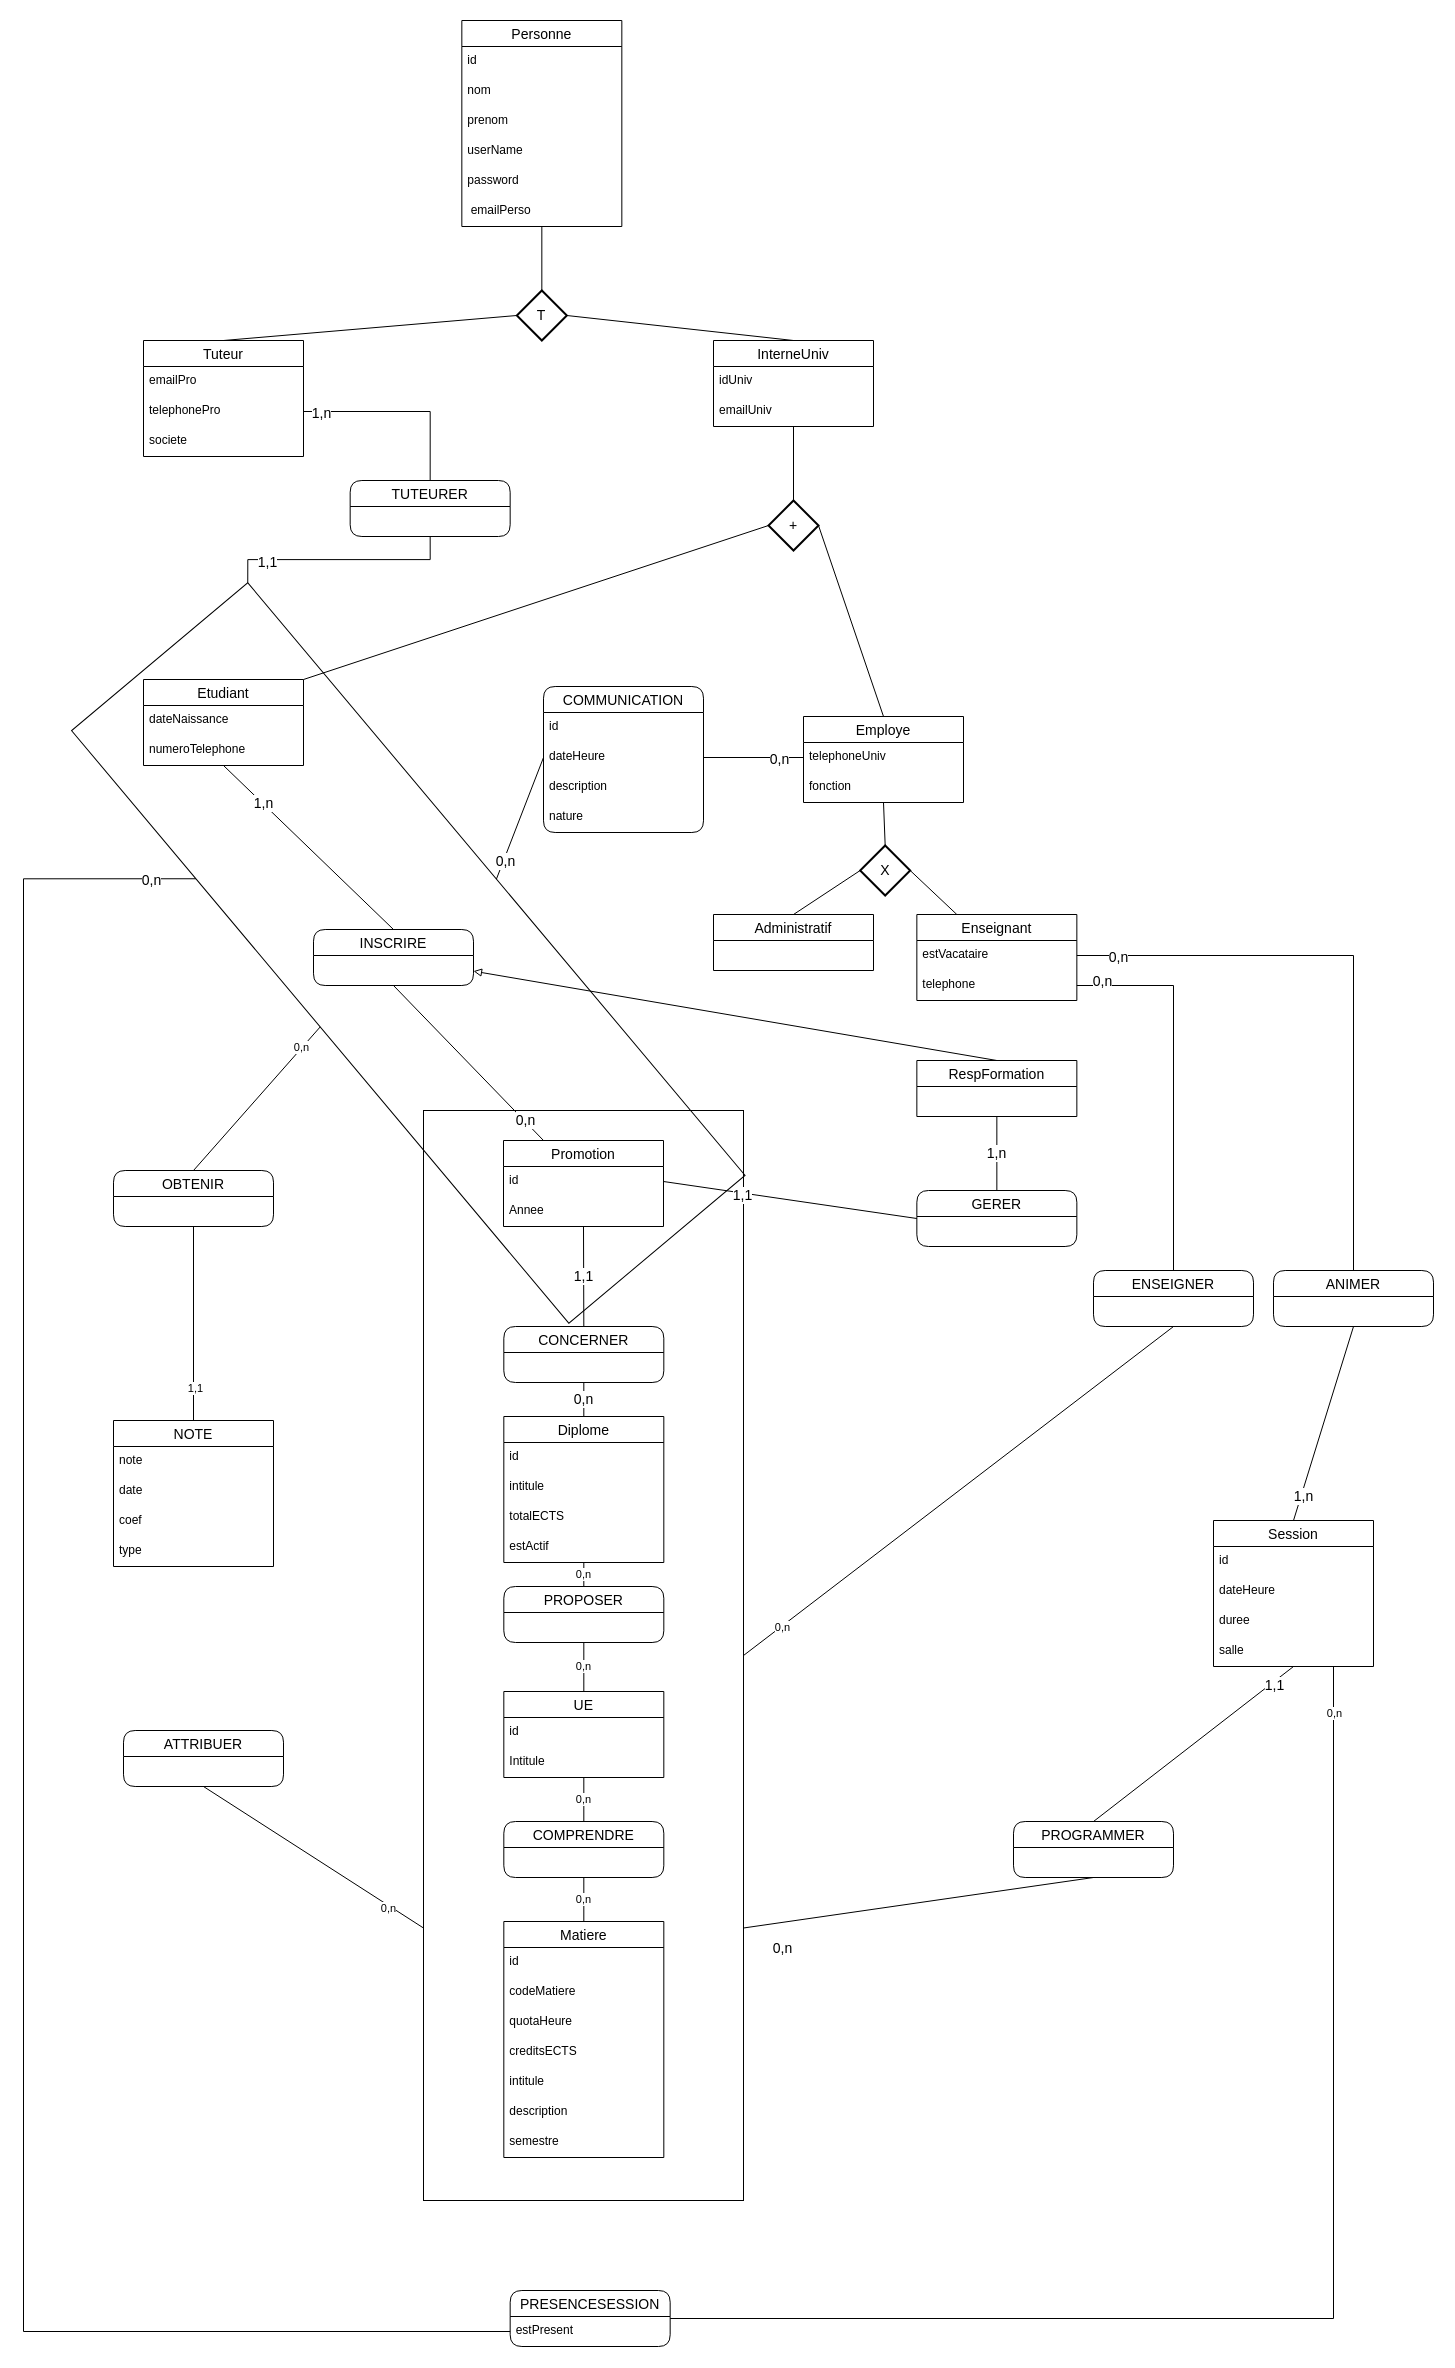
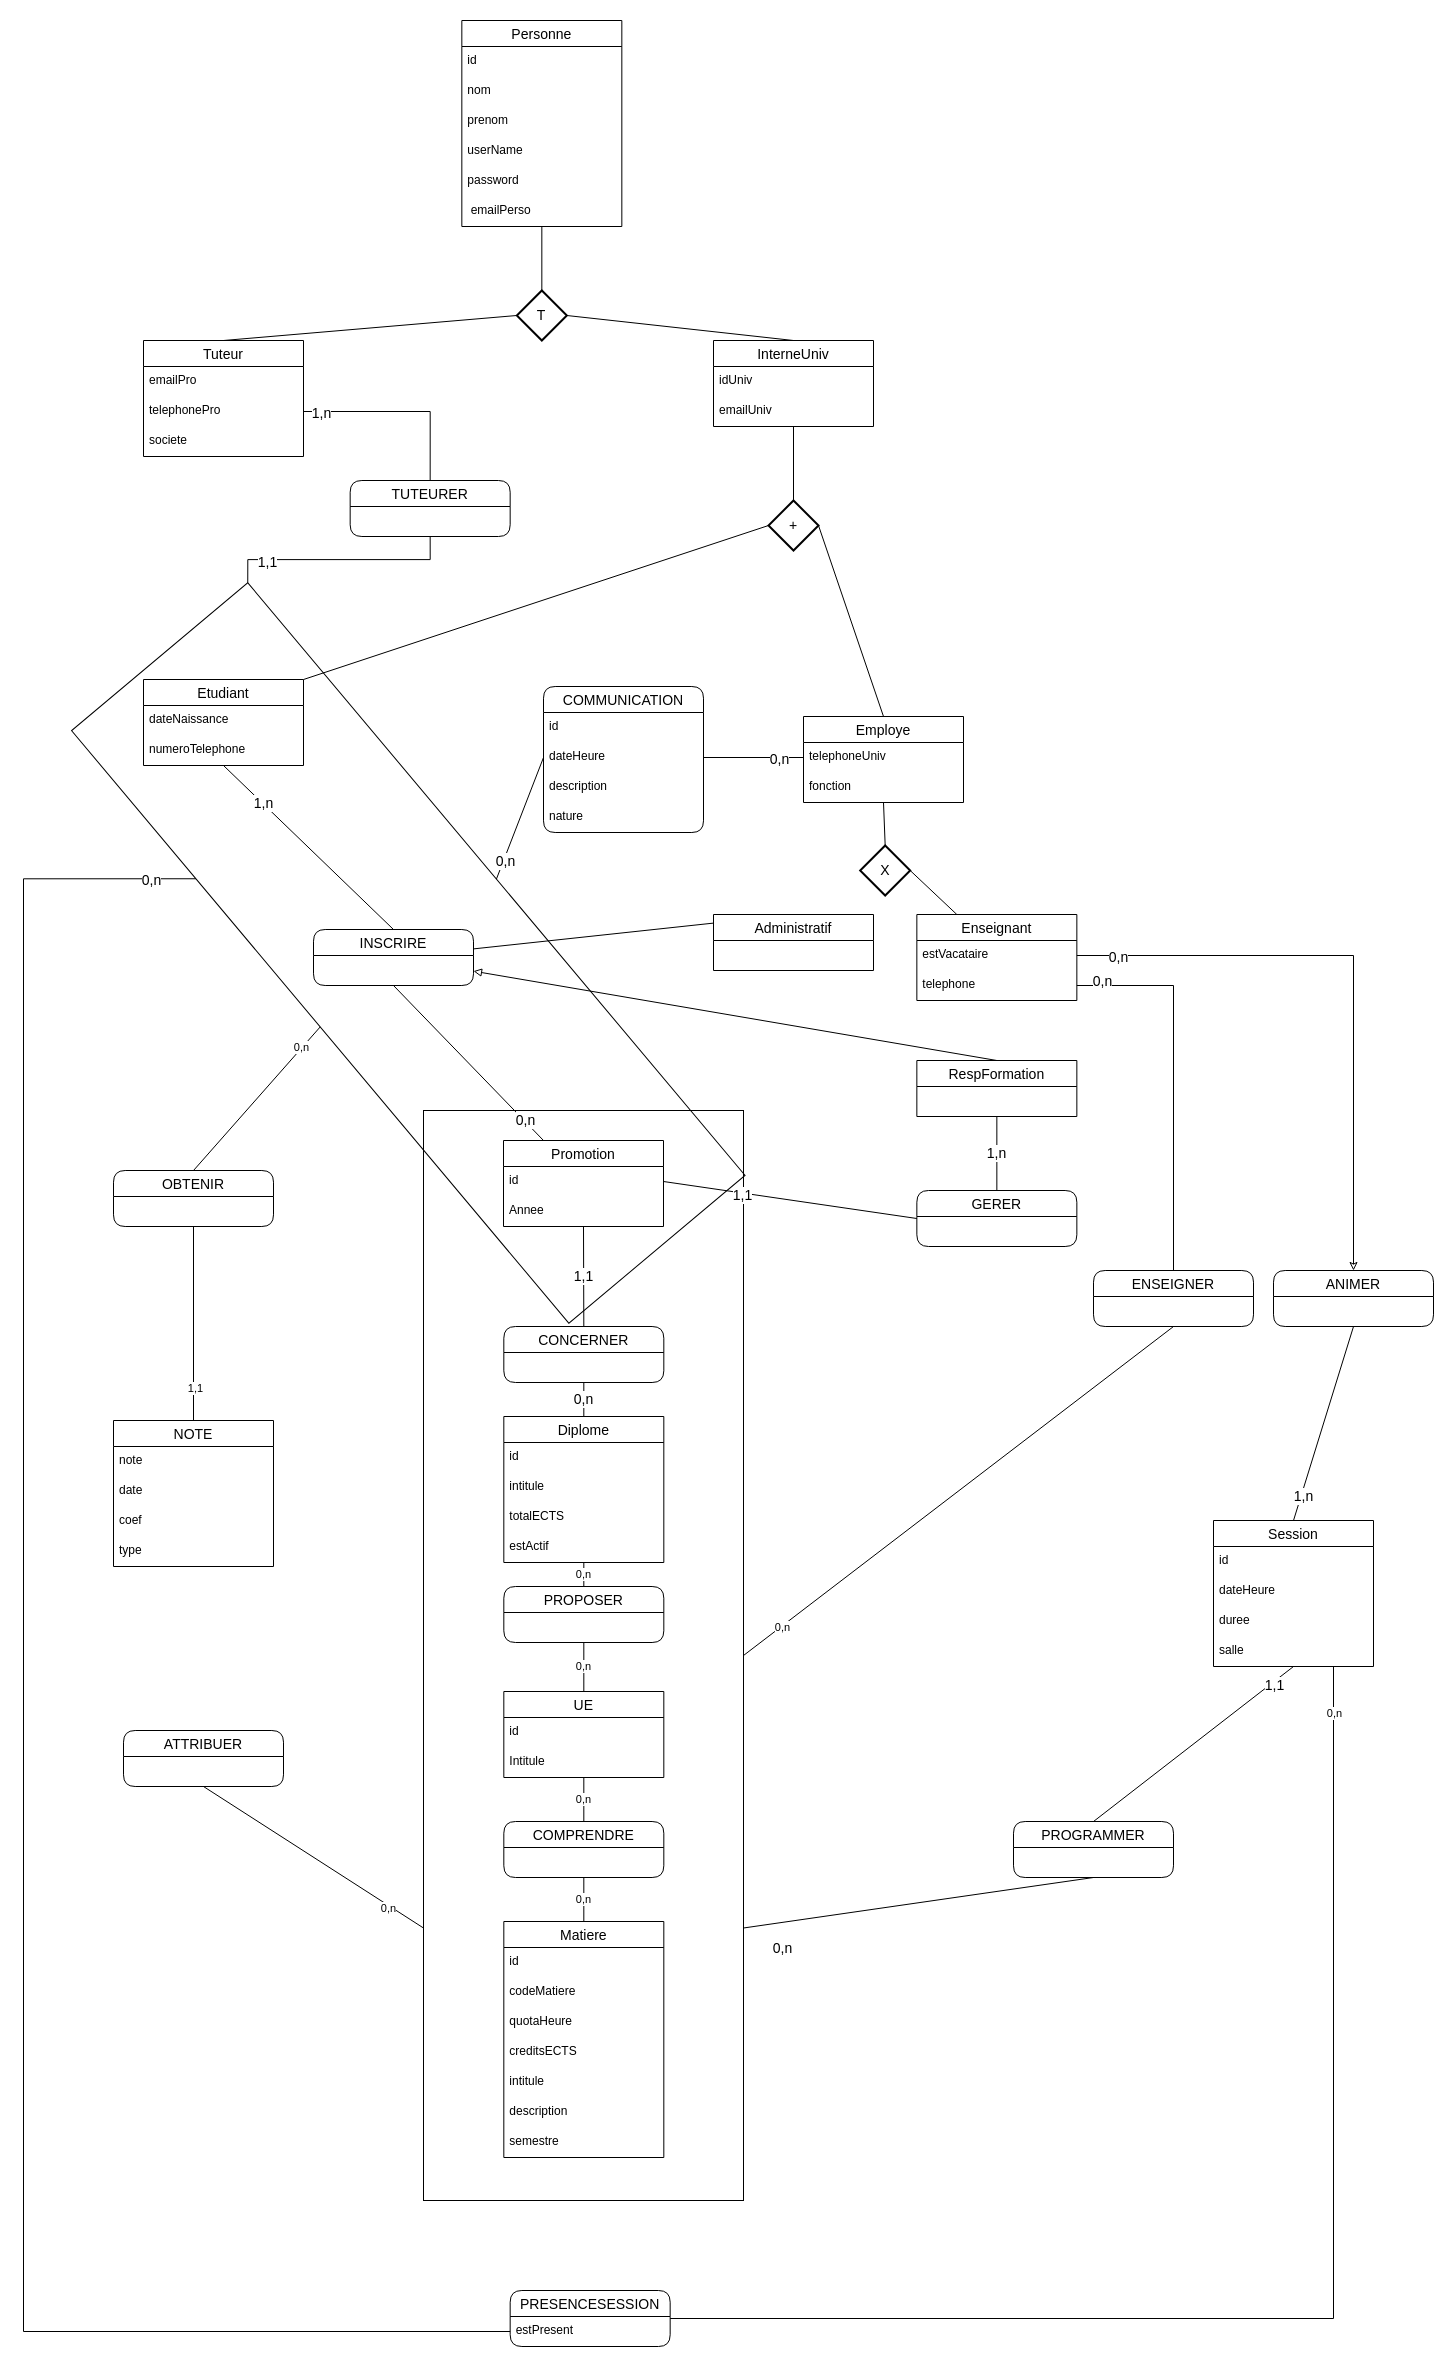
- <mxCell id="51" style="edgeStyle=none;rounded=0;orthogonalLoop=1;jettySize=auto;html=1;exitX=0.5;exitY=0;exitDx=0;exitDy=0;entryX=0;entryY=0.5;entryDx=0;entryDy=0;entryPerimeter=0;startSize=26;endArrow=none;endFill=0;fontSize=14;" parent="1" source="52" target="113" edge="1"><mxGeometry relative="1" as="geometry"><mxPoint x="853.02" y="885" as="targetPoint" /></mxGeometry></mxCell>
+ <mxCell id="51" style="edgeStyle=none;rounded=0;orthogonalLoop=1;jettySize=auto;html=1;exitX=0.5;exitY=0;exitDx=0;exitDy=0;startSize=26;endArrow=none;endFill=0;fontSize=14;" parent="1" source="52" target="81" edge="1"><mxGeometry relative="1" as="geometry"><mxPoint x="853.02" y="885" as="targetPoint" /></mxGeometry></mxCell>
- <mxCell id="58" style="edgeStyle=orthogonalEdgeStyle;rounded=0;orthogonalLoop=1;jettySize=auto;html=1;exitX=1;exitY=0.5;exitDx=0;exitDy=0;entryX=0.5;entryY=0;entryDx=0;entryDy=0;startSize=26;endArrow=none;endFill=0;fontSize=14;" parent="1" source="61" target="100" edge="1"><mxGeometry relative="1" as="geometry" /></mxCell>
+ <mxCell id="58" style="edgeStyle=orthogonalEdgeStyle;rounded=0;orthogonalLoop=1;jettySize=auto;html=1;exitX=1;exitY=0.5;exitDx=0;exitDy=0;entryX=0.5;entryY=0;entryDx=0;entryDy=0;startSize=26;endArrow=classic;endFill=0;fontSize=14;" parent="1" source="61" target="100" edge="1"><mxGeometry relative="1" as="geometry" /></mxCell>
